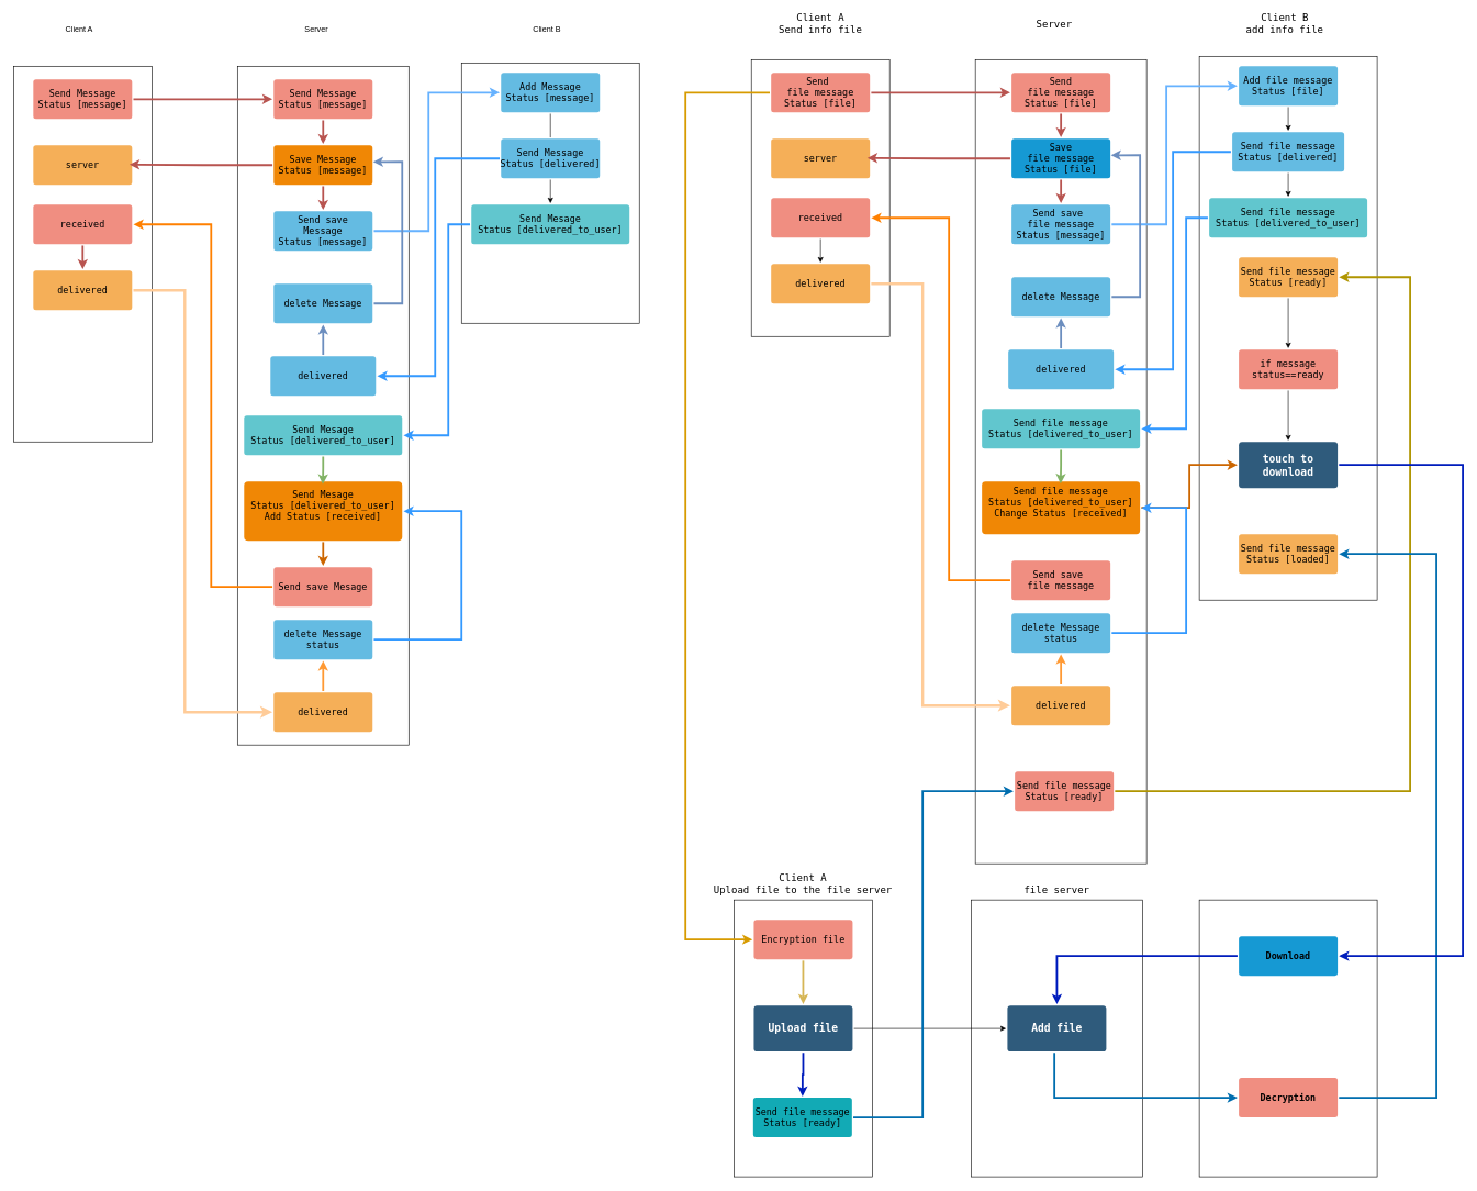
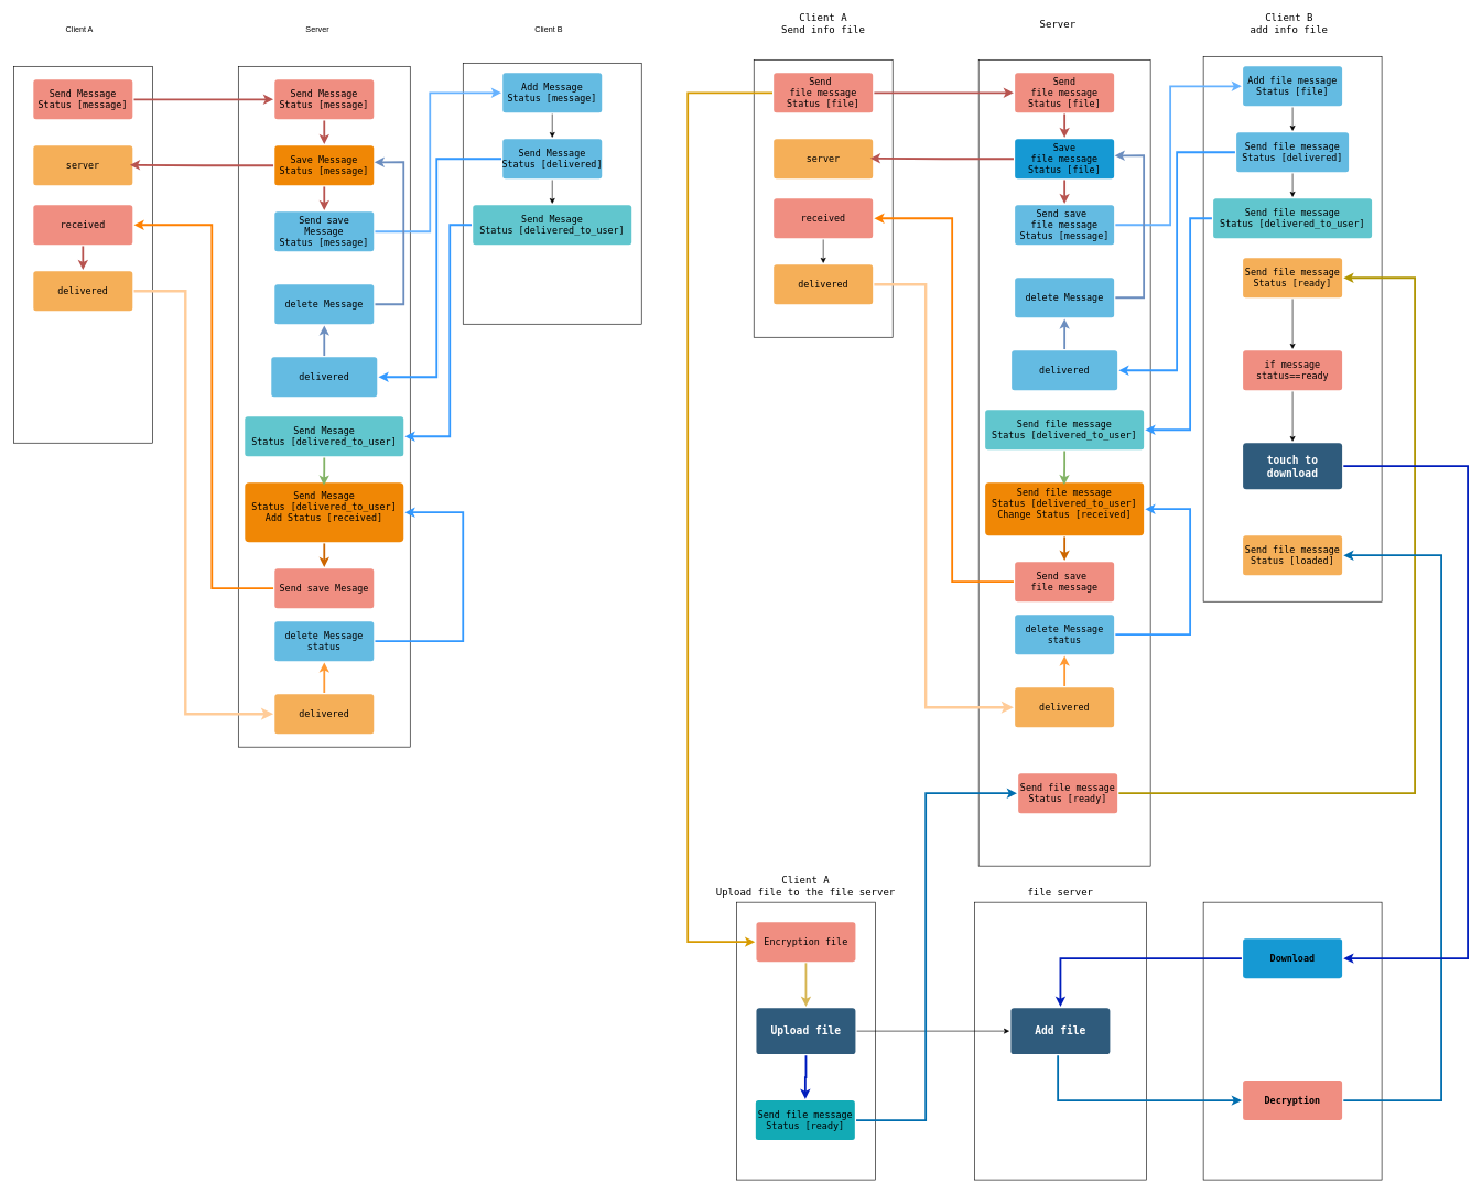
- <mxCell id="32" style="edgeStyle=orthogonalEdgeStyle;rounded=0;orthogonalLoop=1;jettySize=auto;html=1;endArrow=none;" edge="1" parent="1" source="33" target="39"><mxGeometry relative="1" as="geometry" /></mxCell>
+ <mxCell id="32" style="edgeStyle=orthogonalEdgeStyle;rounded=0;orthogonalLoop=1;jettySize=auto;html=1;" edge="1" parent="1" source="33" target="39"><mxGeometry relative="1" as="geometry" /></mxCell>
- <mxCell id="86" style="edgeStyle=orthogonalEdgeStyle;rounded=0;orthogonalLoop=1;jettySize=auto;html=1;strokeColor=#CC6600;strokeWidth=3;" edge="1" parent="1" source="87" target="110"><mxGeometry relative="1" as="geometry" /></mxCell>
+ <mxCell id="86" style="edgeStyle=orthogonalEdgeStyle;rounded=0;orthogonalLoop=1;jettySize=auto;html=1;strokeColor=#CC6600;strokeWidth=3;" edge="1" parent="1" source="87" target="90"><mxGeometry relative="1" as="geometry" /></mxCell>
